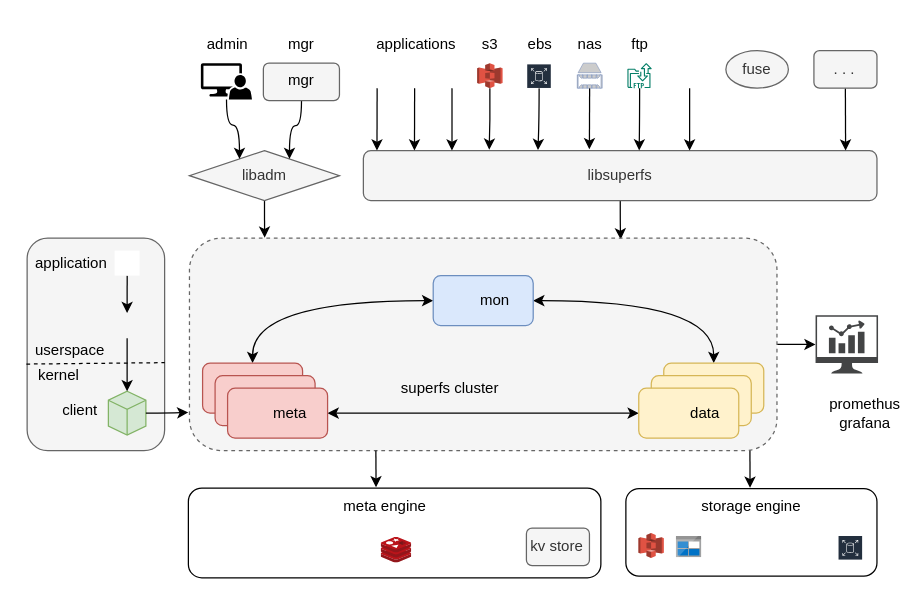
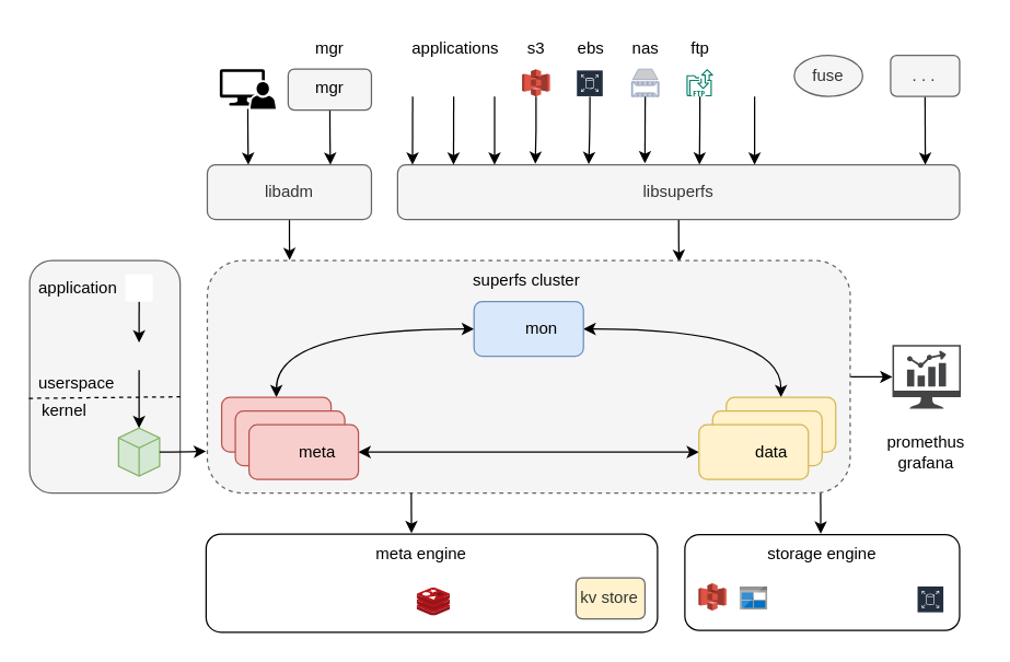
- <mxCell id="30" value="admin" style="text;html=1;align=center;verticalAlign=middle;resizable=0;points=[];autosize=1;strokeColor=none;fillColor=none;" vertex="1" parent="1"><mxGeometry x="150.87" y="20" width="60" height="30" as="geometry" /></mxCell>
- <mxCell id="15" value="libadm" style="rhombus;whiteSpace=wrap;html=1;fillColor=#f5f5f5;fontColor=#333333;strokeColor=#666666;" vertex="1" parent="1"><mxGeometry x="150.87" y="120" width="120" height="40" as="geometry" /></mxCell>
+ <mxCell id="15" value="libadm" style="rounded=1;whiteSpace=wrap;html=1;fillColor=#f5f5f5;fontColor=#333333;strokeColor=#666666;" vertex="1" parent="1"><mxGeometry x="150.87" y="120" width="120" height="40" as="geometry" /></mxCell>
- <mxCell id="69" value="superfs cluster" style="text;html=1;align=center;verticalAlign=middle;resizable=0;points=[];autosize=1;strokeColor=none;fillColor=none;" vertex="1" parent="1"><mxGeometry x="309" y="295" width="100" height="30" as="geometry" /></mxCell>
+ <mxCell id="69" value="superfs cluster" style="text;html=1;align=center;verticalAlign=middle;resizable=0;points=[];autosize=1;strokeColor=none;fillColor=none;" vertex="1" parent="1"><mxGeometry x="334" y="190" width="100" height="30" as="geometry" /></mxCell>
- <mxCell id="4" value="client" style="text;html=1;align=center;verticalAlign=middle;resizable=0;points=[];autosize=1;strokeColor=none;fillColor=none;" vertex="1" parent="1"><mxGeometry x="43.13" y="317.5" width="40" height="20" as="geometry" /></mxCell>
- <mxCell id="27" value="promethus &lt;br&gt;grafana" style="text;html=1;align=center;verticalAlign=middle;resizable=0;points=[];autosize=1;strokeColor=none;fillColor=none;" vertex="1" parent="1"><mxGeometry x="650.66" y="310" width="80" height="40" as="geometry" /></mxCell>
+ <mxCell id="27" value="promethus &lt;br&gt;grafana" style="text;html=1;align=center;verticalAlign=middle;resizable=0;points=[];autosize=1;strokeColor=none;fillColor=none;" vertex="1" parent="1"><mxGeometry x="635.66" y="310" width="80" height="40" as="geometry" /></mxCell>
- <mxCell id="90" value="kv store" style="rounded=1;whiteSpace=wrap;html=1;fillColor=#f5f5f5;fontColor=#333333;strokeColor=#666666;" vertex="1" parent="84"><mxGeometry x="270.43" y="31.98" width="50.43" height="30" as="geometry" /></mxCell>
+ <mxCell id="90" value="kv store" style="rounded=1;whiteSpace=wrap;html=1;fillColor=#fff2cc;fontColor=#333333;strokeColor=#666666;" vertex="1" parent="84"><mxGeometry x="270.43" y="31.98" width="50.43" height="30" as="geometry" /></mxCell>
